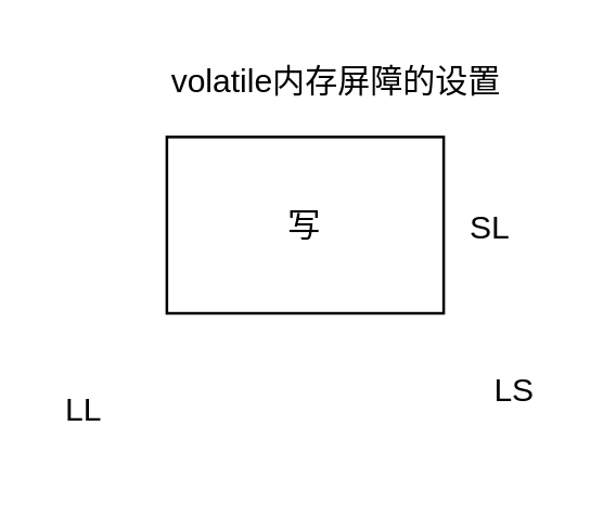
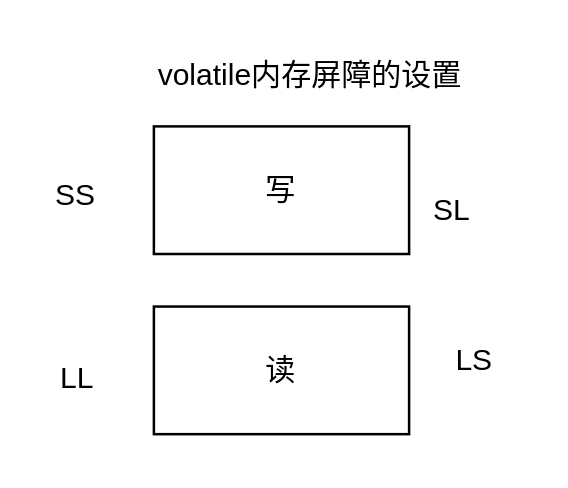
+ <mxCell id="4" value="SS" style="text;html=1;resizable=0;points=[];autosize=1;align=left;verticalAlign=top;spacingTop=-4;" vertex="1" parent="1"><mxGeometry x="20" y="68" width="26" height="14" as="geometry" /></mxCell>
- <mxCell id="2" value="写" style="rounded=0;whiteSpace=wrap;html=1;" vertex="1" parent="1"><mxGeometry x="61" y="50" width="102" height="65" as="geometry" /></mxCell>
+ <mxCell id="2" value="写" style="rounded=0;whiteSpace=wrap;html=1;" vertex="1" parent="1"><mxGeometry x="61" y="50" width="102" height="51" as="geometry" /></mxCell>
+ <mxCell id="3" value="读" style="rounded=0;whiteSpace=wrap;html=1;" vertex="1" parent="1"><mxGeometry x="61" y="122" width="102" height="51" as="geometry" /></mxCell>
